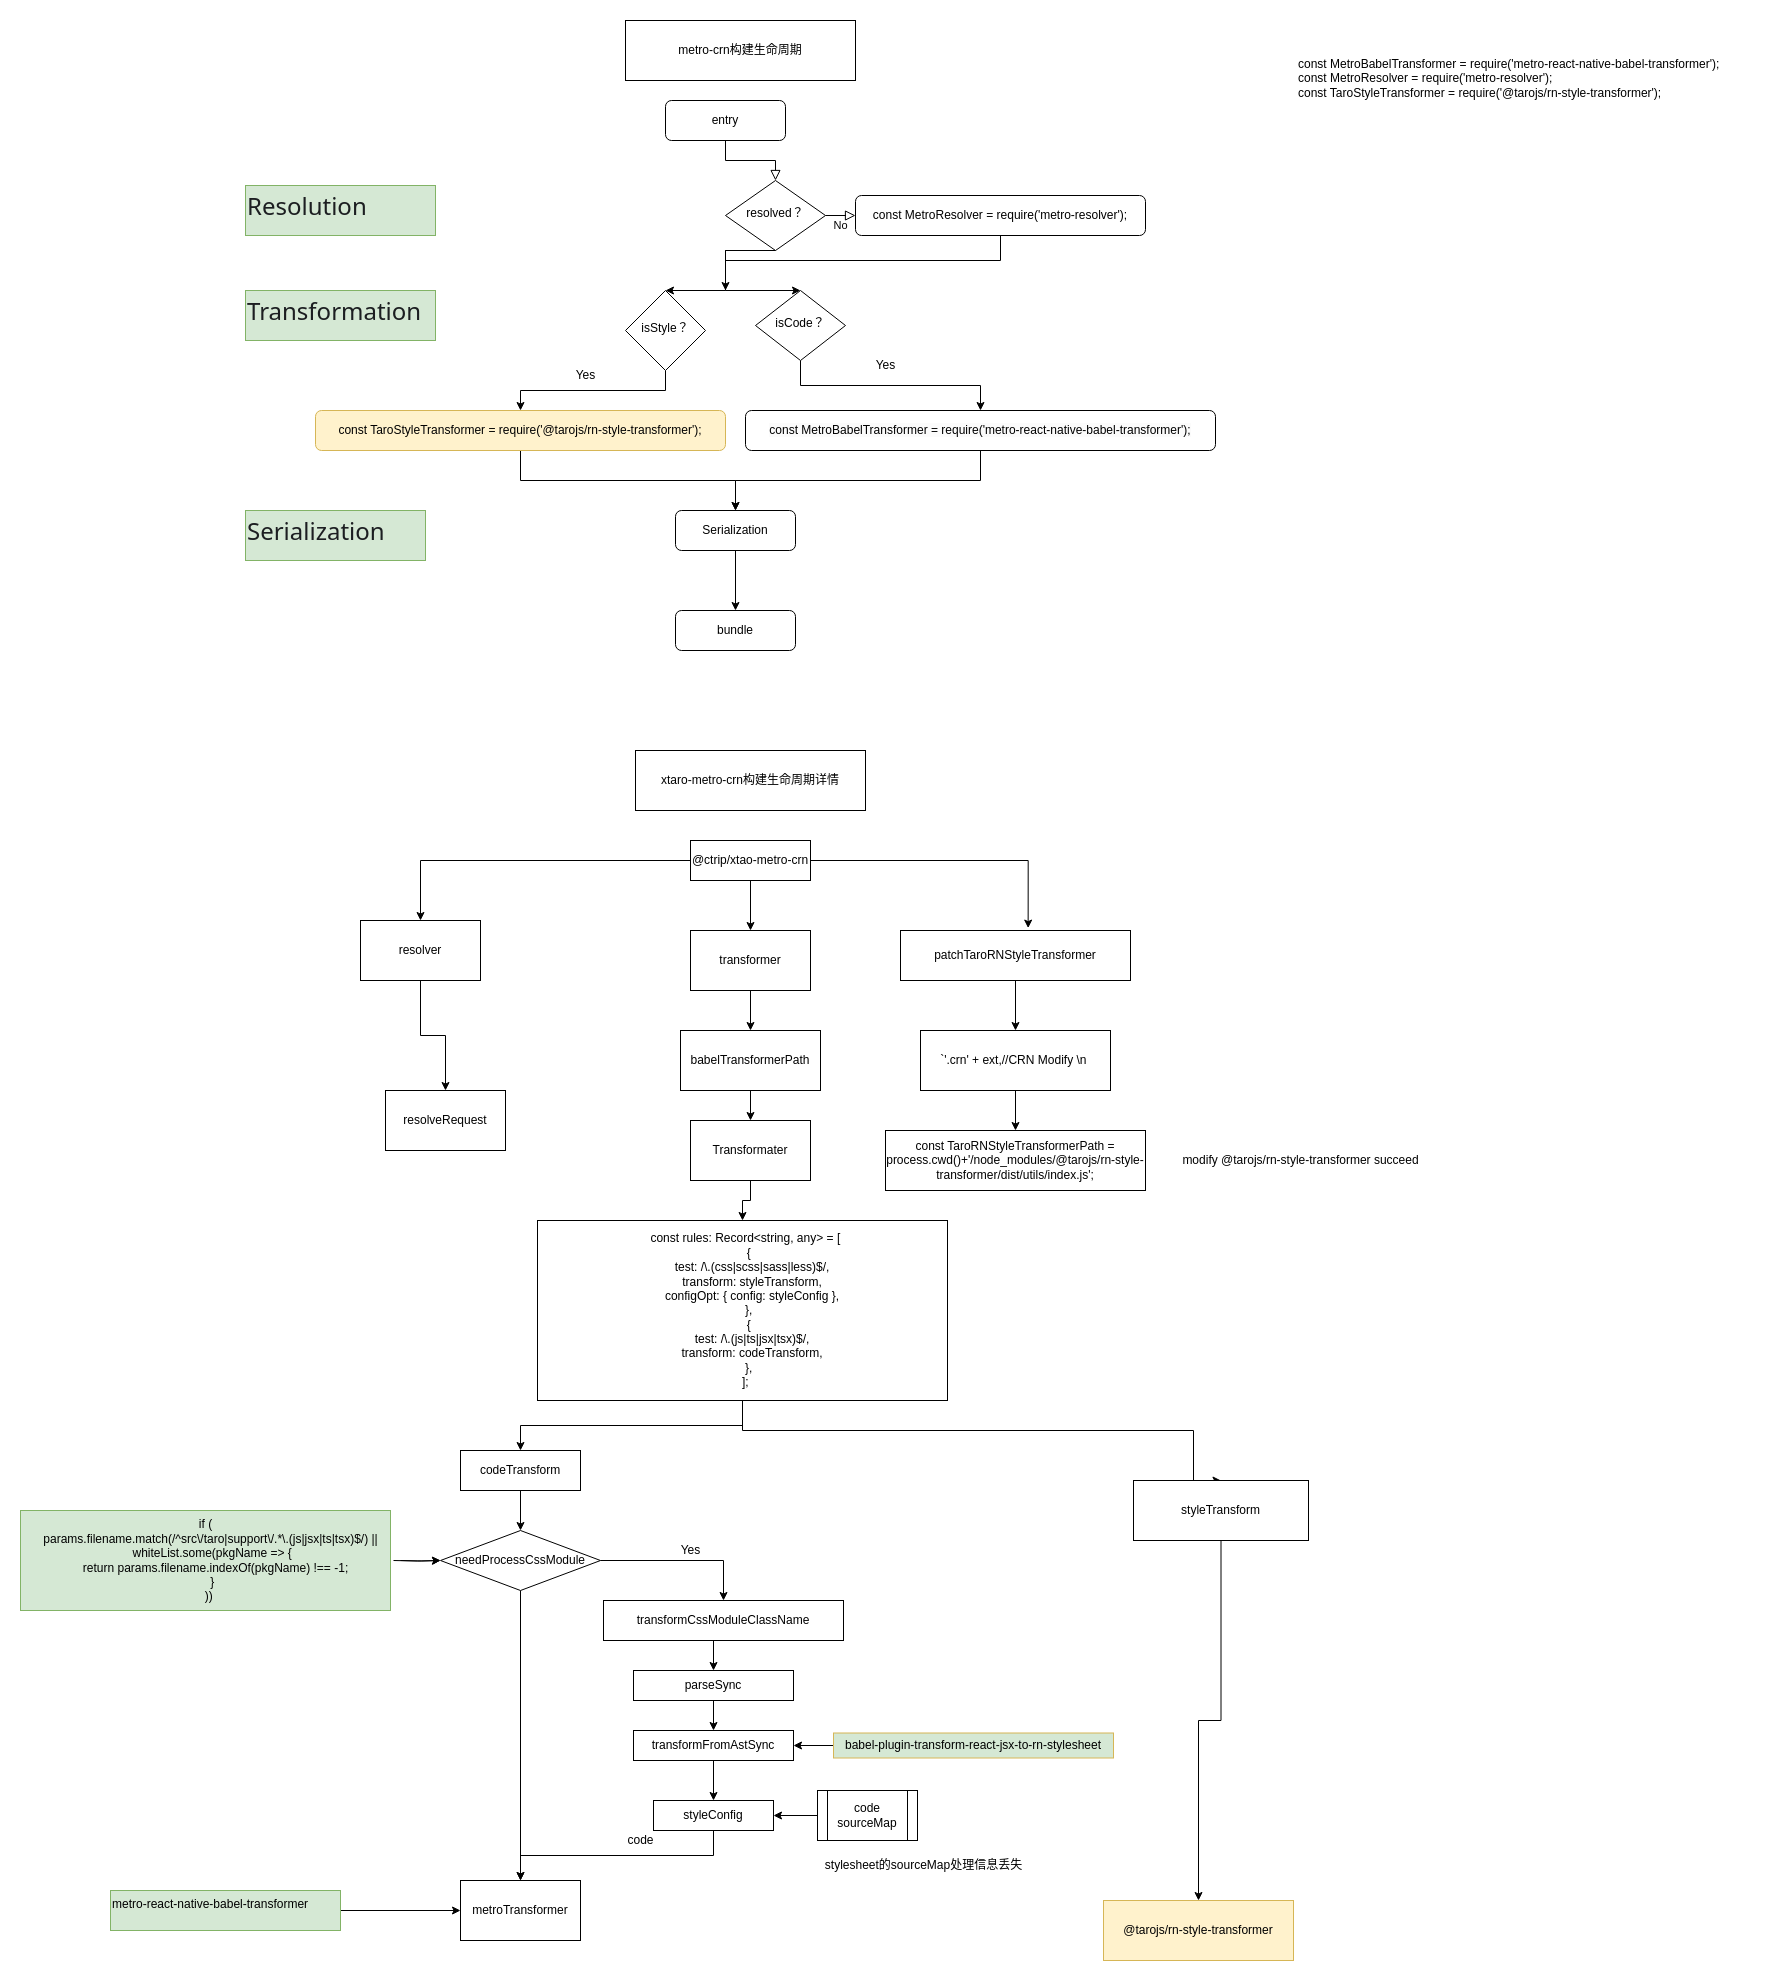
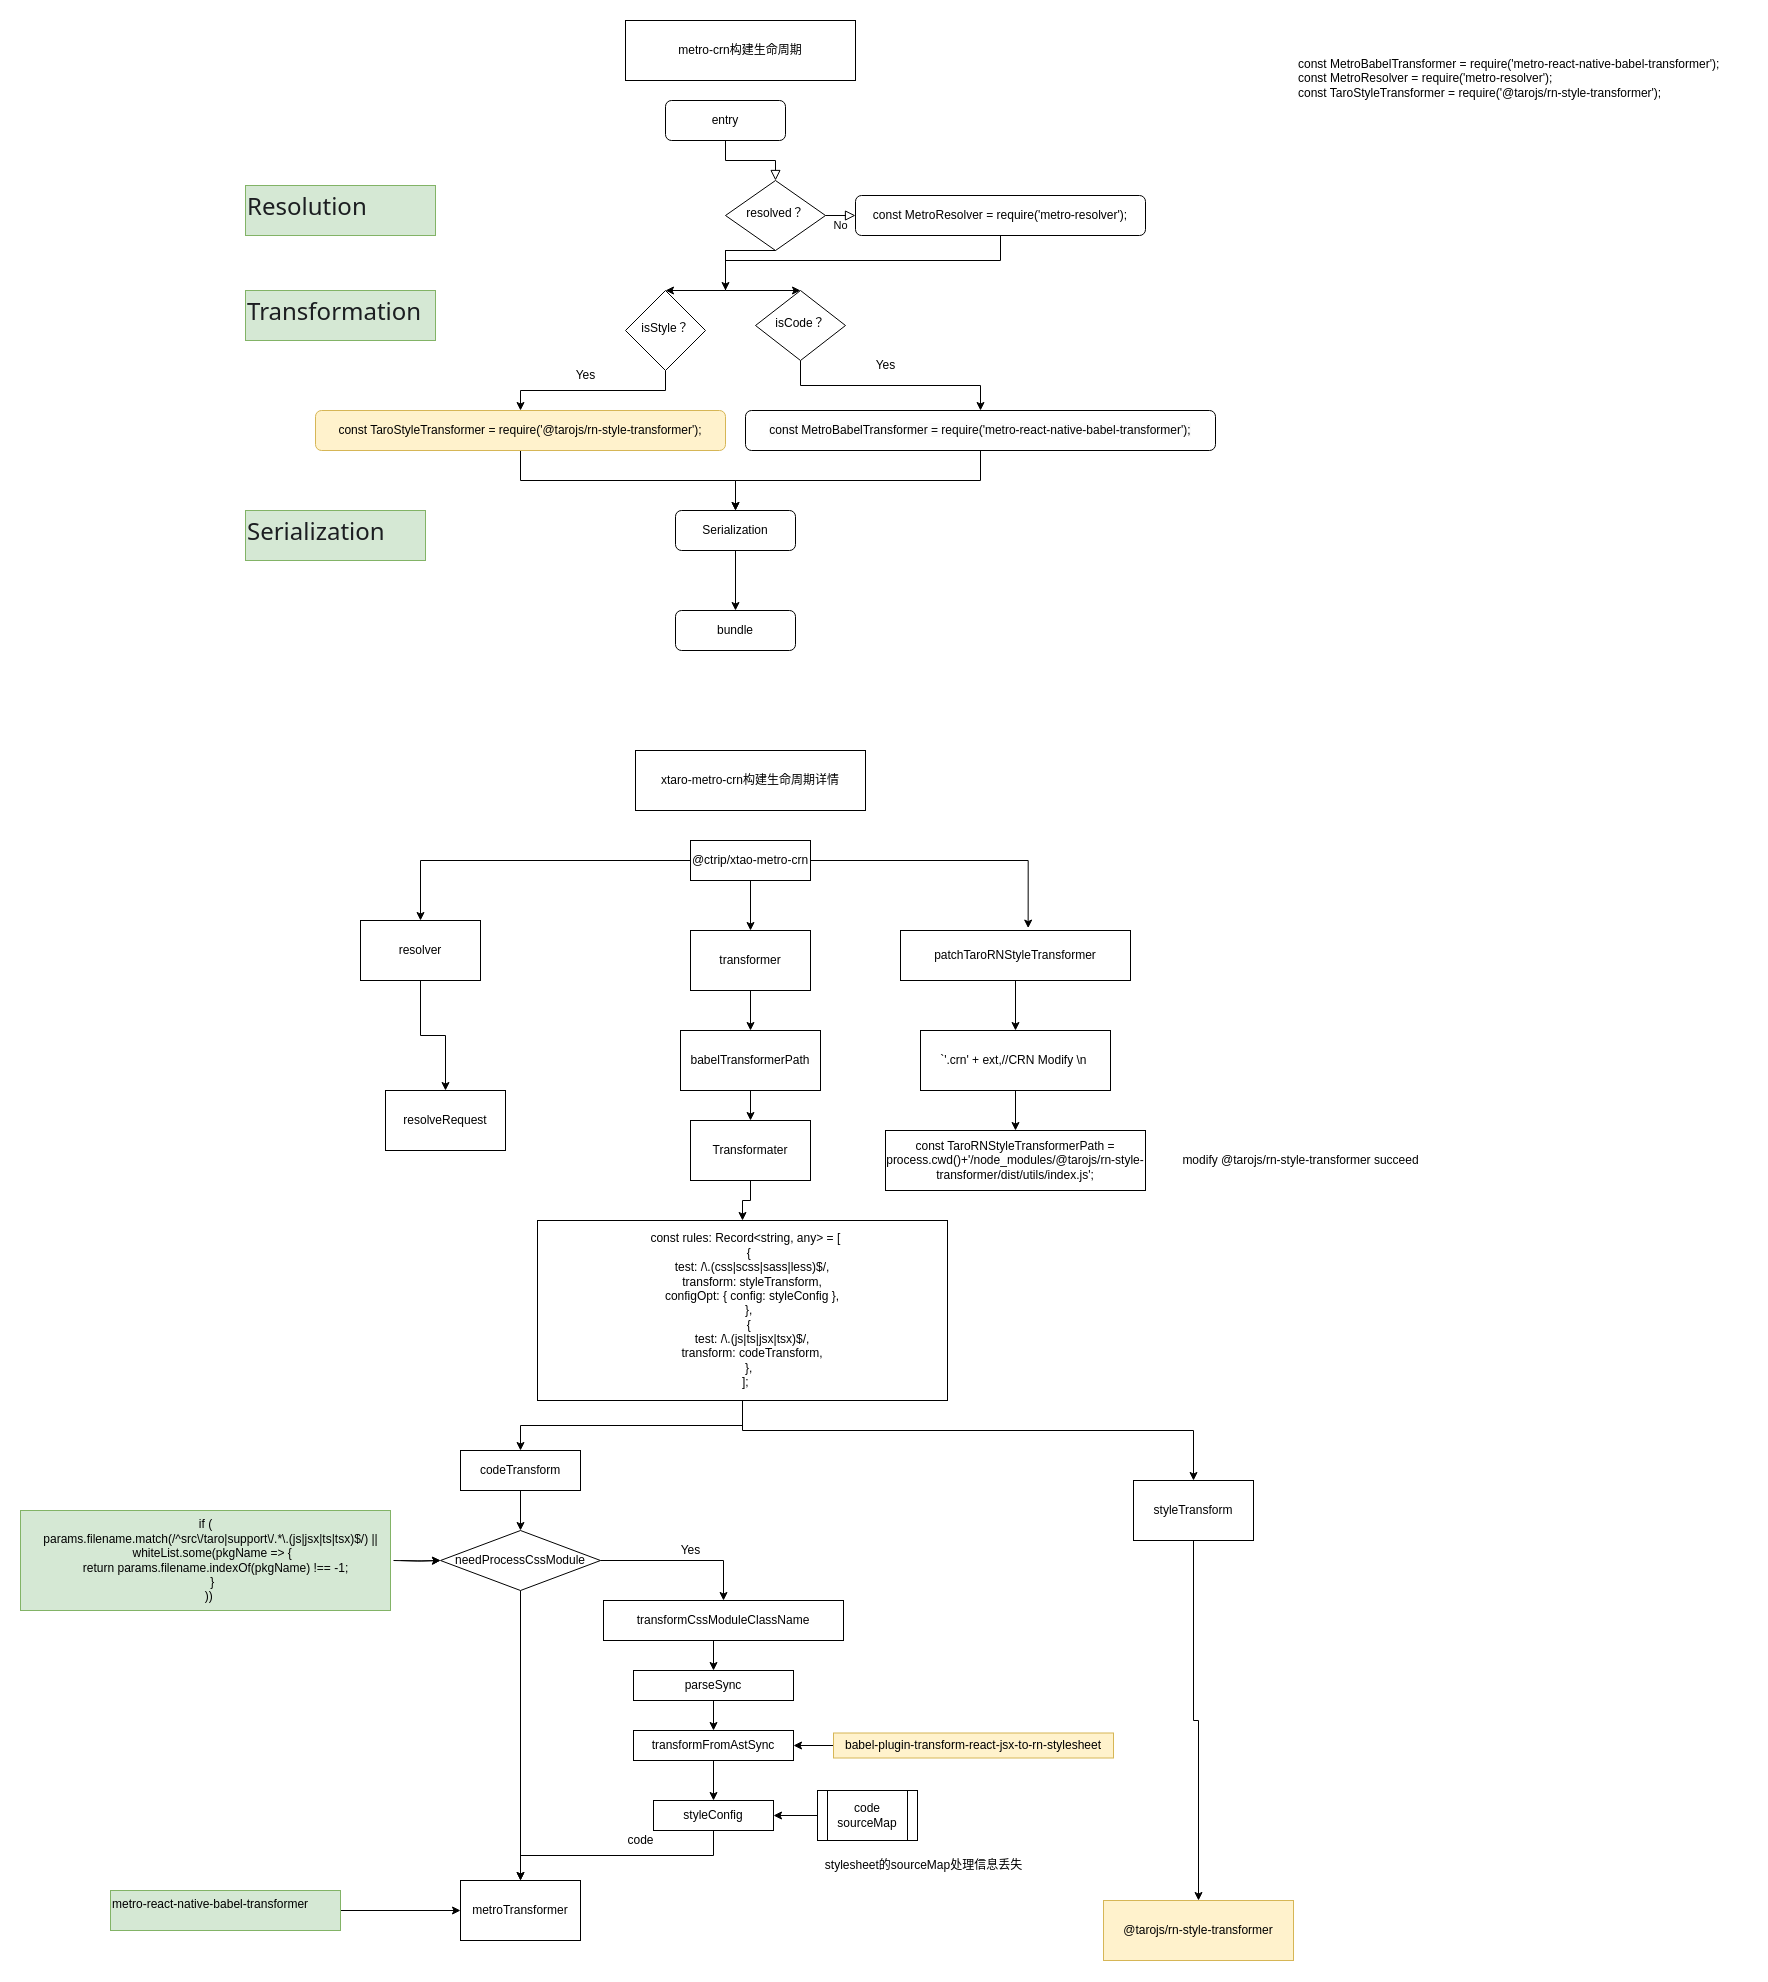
- <mxCell id="77" value="styleTransform" style="whiteSpace=wrap;html=1;" vertex="1" parent="1"><mxGeometry x="1133" y="1480" width="175" height="60" as="geometry" /></mxCell>
+ <mxCell id="77" value="styleTransform" style="whiteSpace=wrap;html=1;" vertex="1" parent="1"><mxGeometry x="1133" y="1480" width="120" height="60" as="geometry" /></mxCell>
- <mxCell id="34" value="babel-plugin-transform-react-jsx-to-rn-stylesheet" style="whiteSpace=wrap;html=1;fillColor=#d5e8d4;strokeColor=#d6b656;" vertex="1" parent="1"><mxGeometry x="833" y="1732.5" width="280" height="25" as="geometry" /></mxCell>
+ <mxCell id="34" value="babel-plugin-transform-react-jsx-to-rn-stylesheet" style="whiteSpace=wrap;html=1;fillColor=#fff2cc;strokeColor=#d6b656;" vertex="1" parent="1"><mxGeometry x="833" y="1732.5" width="280" height="25" as="geometry" /></mxCell>
